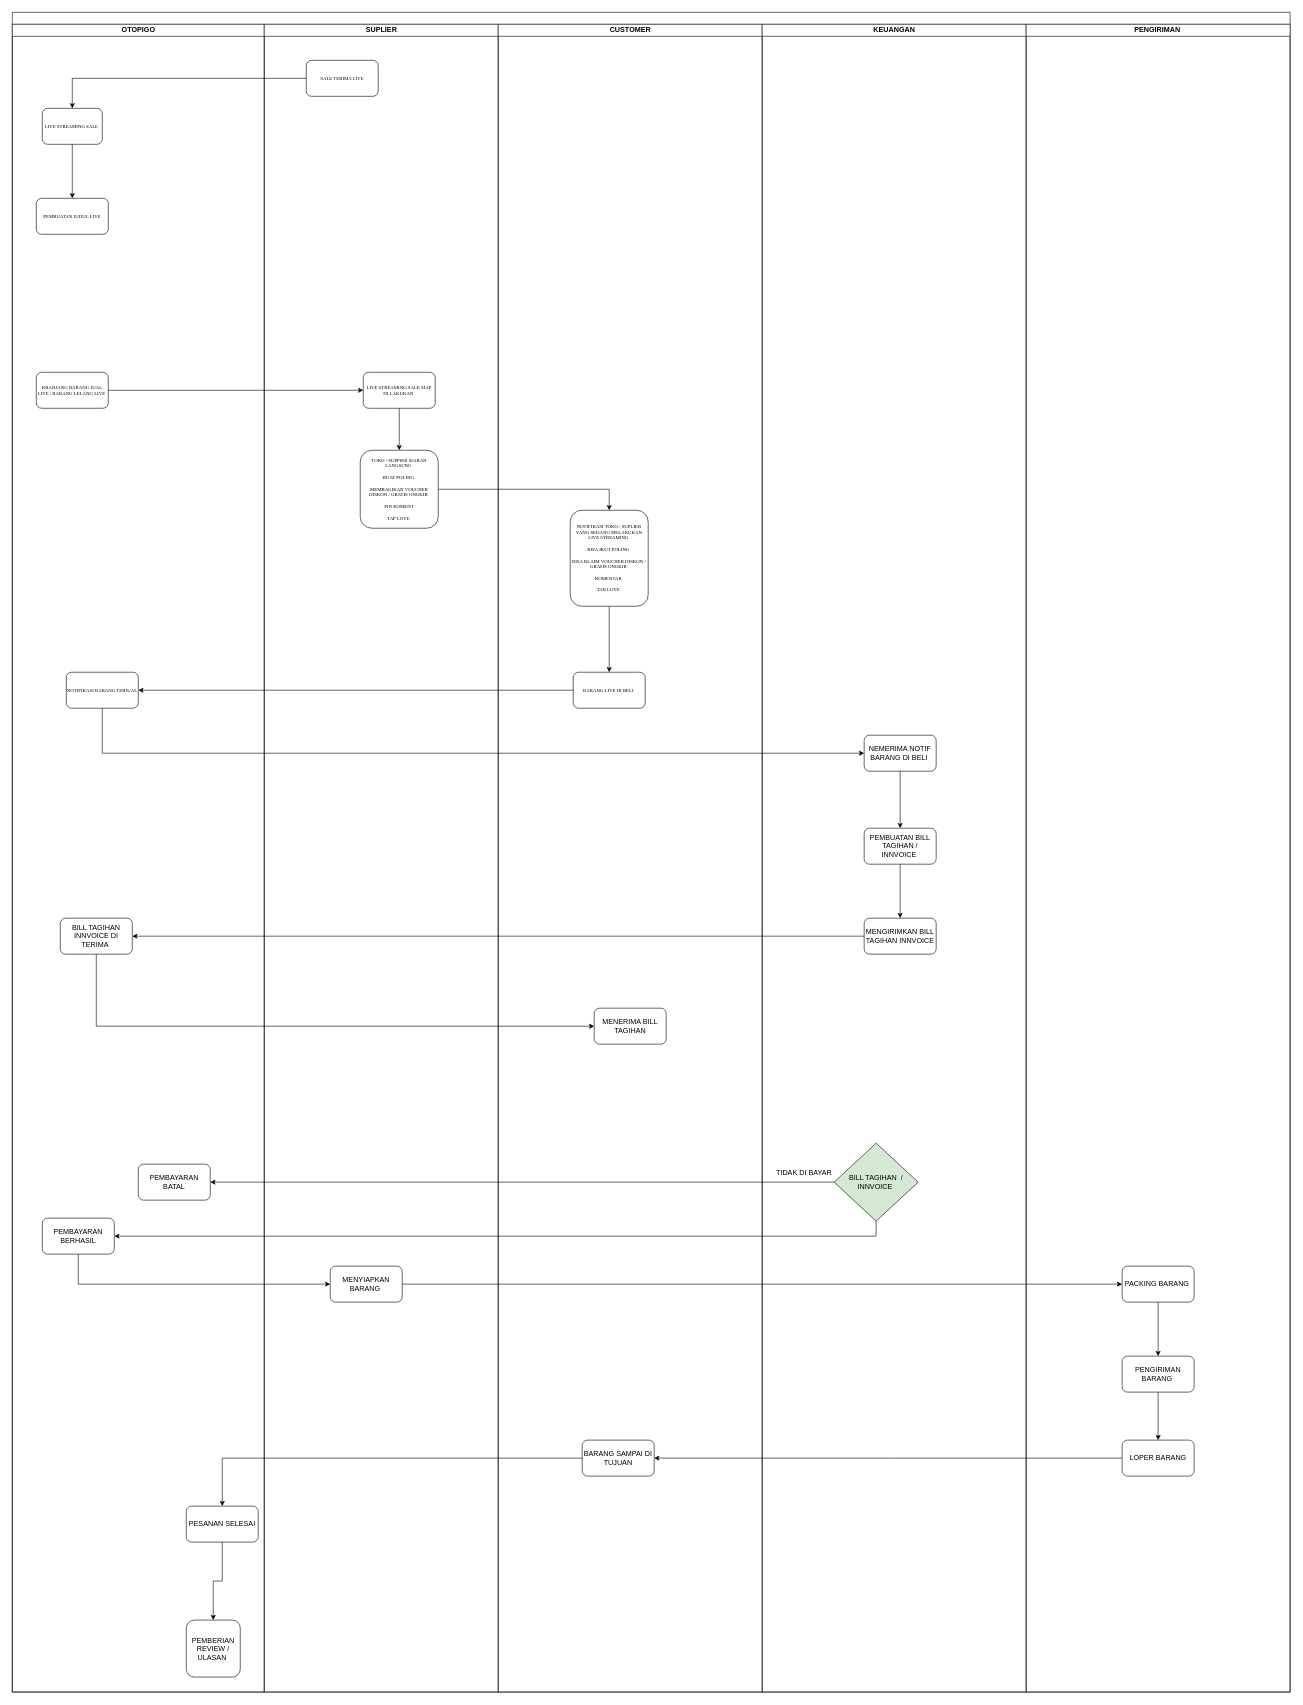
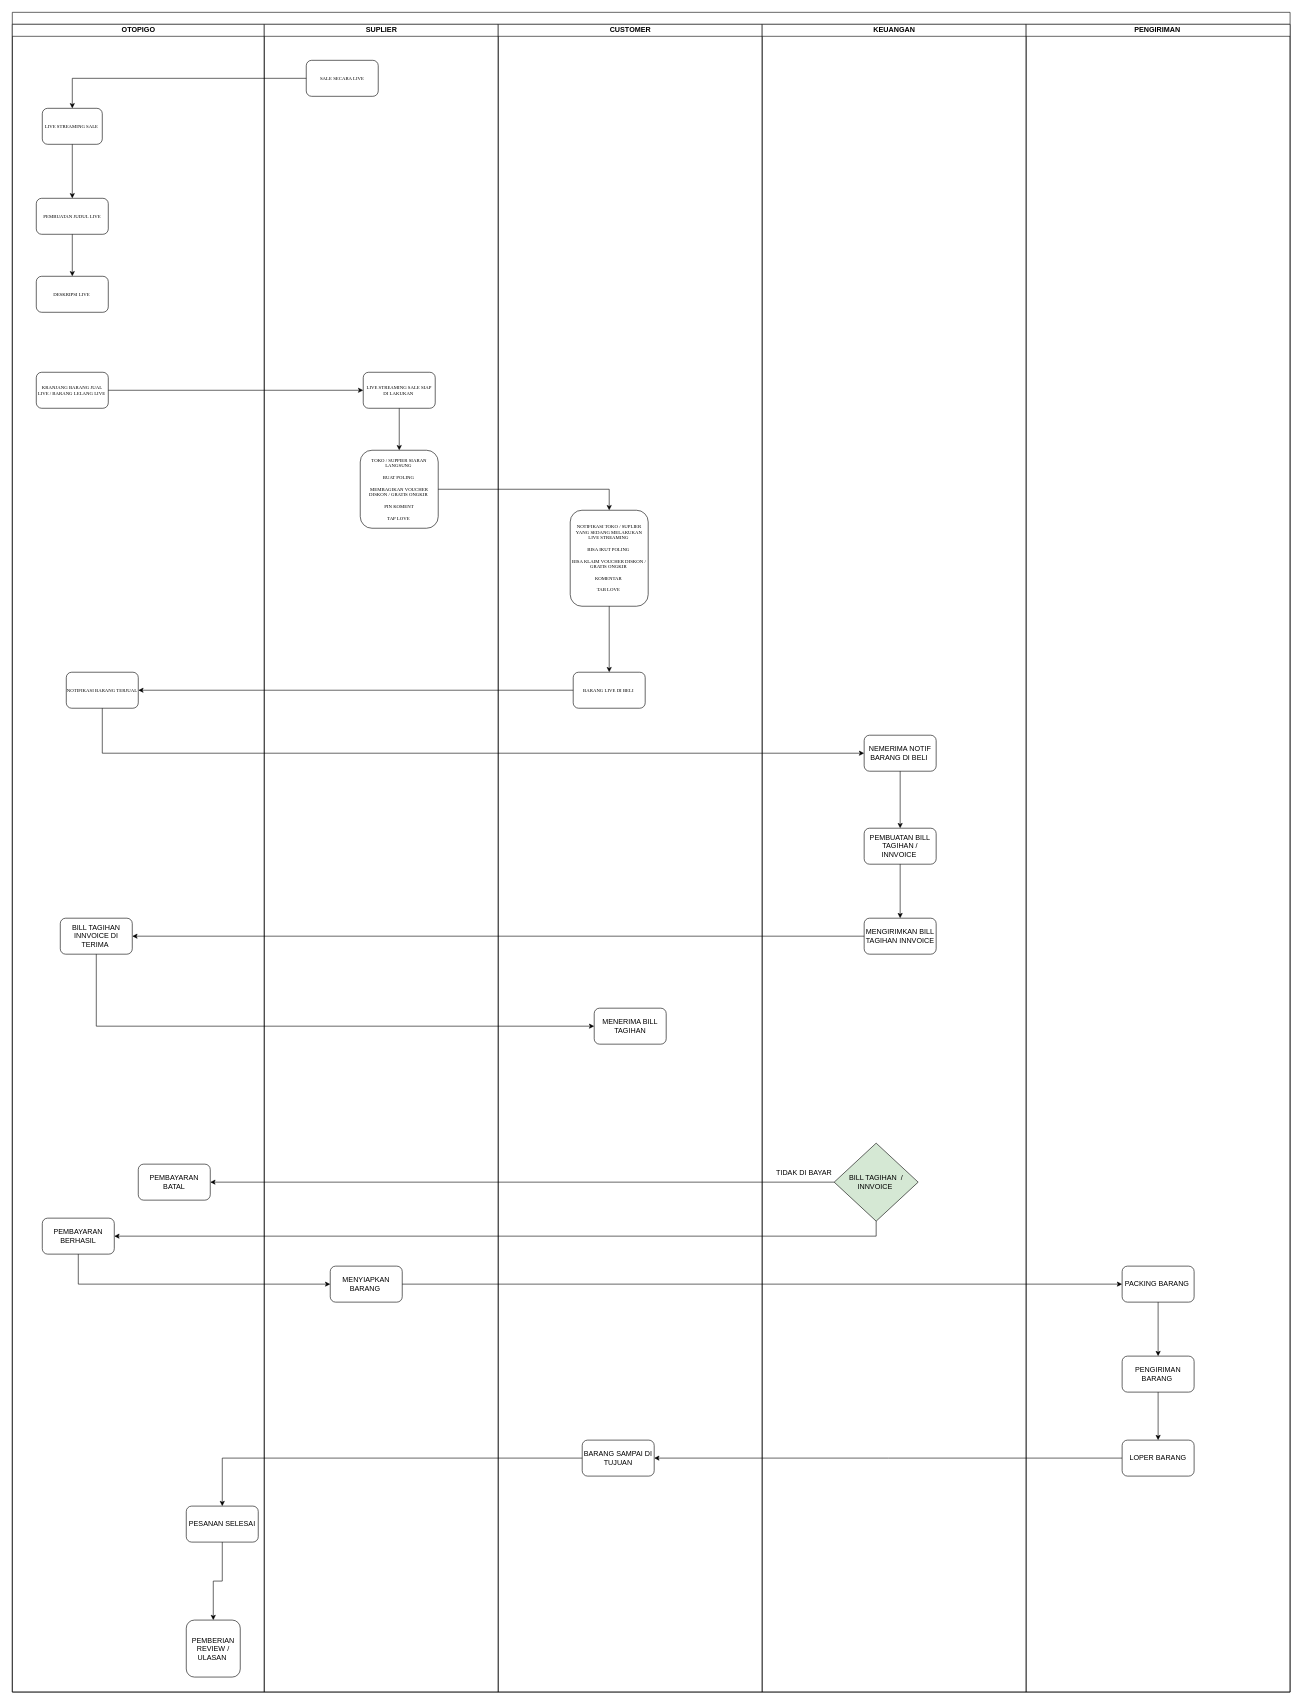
- <mxCell id="19" value="SALE TERIMA LIVE" style="whiteSpace=wrap;html=1;rounded=1;shadow=0;fontFamily=Verdana;fontSize=8;strokeWidth=1;" parent="18" vertex="1"><mxGeometry x="70" y="60" width="120" height="60" as="geometry" /></mxCell>
+ <mxCell id="19" value="SALE SECARA LIVE" style="whiteSpace=wrap;html=1;rounded=1;shadow=0;fontFamily=Verdana;fontSize=8;strokeWidth=1;" parent="18" vertex="1"><mxGeometry x="70" y="60" width="120" height="60" as="geometry" /></mxCell>
+ <mxCell id="16" value="" style="edgeStyle=orthogonalEdgeStyle;rounded=0;orthogonalLoop=1;jettySize=auto;html=1;" parent="3" source="14" target="5" edge="1"><mxGeometry relative="1" as="geometry" /></mxCell>
+ <mxCell id="5" value="DESKRIPSI LIVE&amp;nbsp;" style="whiteSpace=wrap;html=1;rounded=1;shadow=0;fontFamily=Verdana;fontSize=8;strokeWidth=1;" parent="3" vertex="1"><mxGeometry x="40" y="420" width="120" height="60" as="geometry" /></mxCell>
